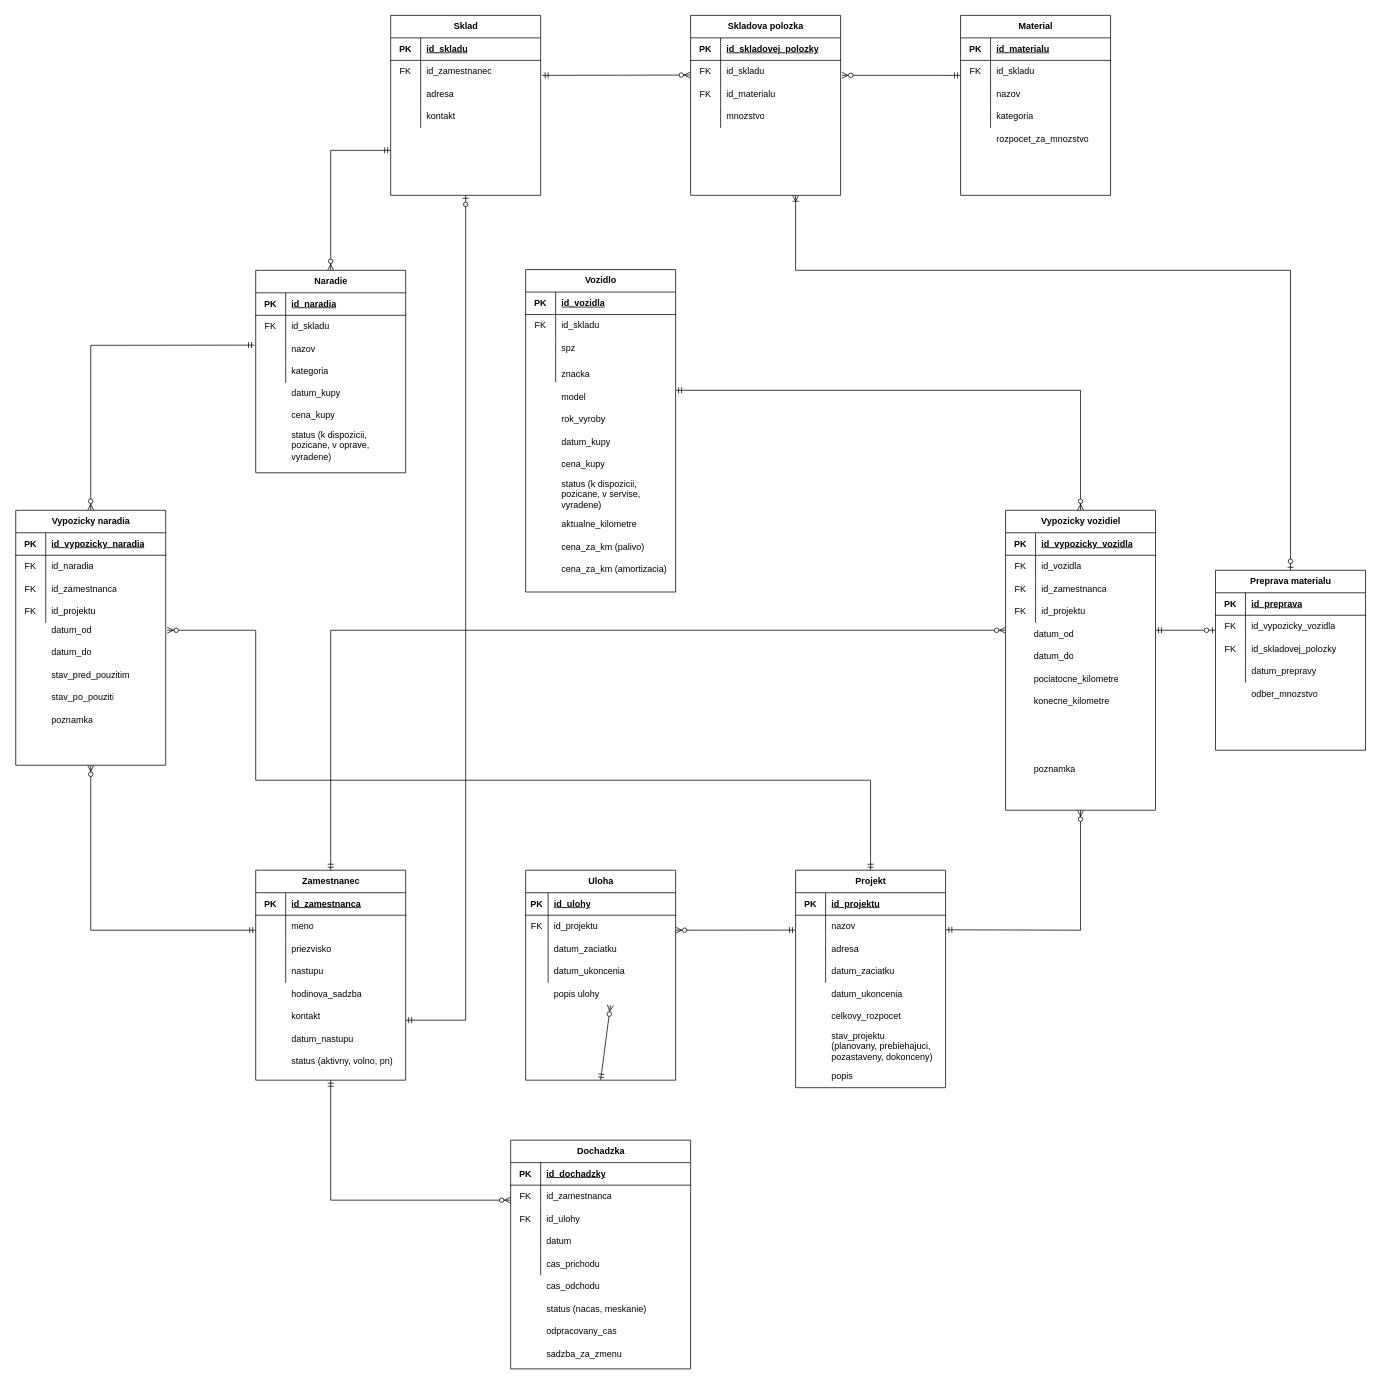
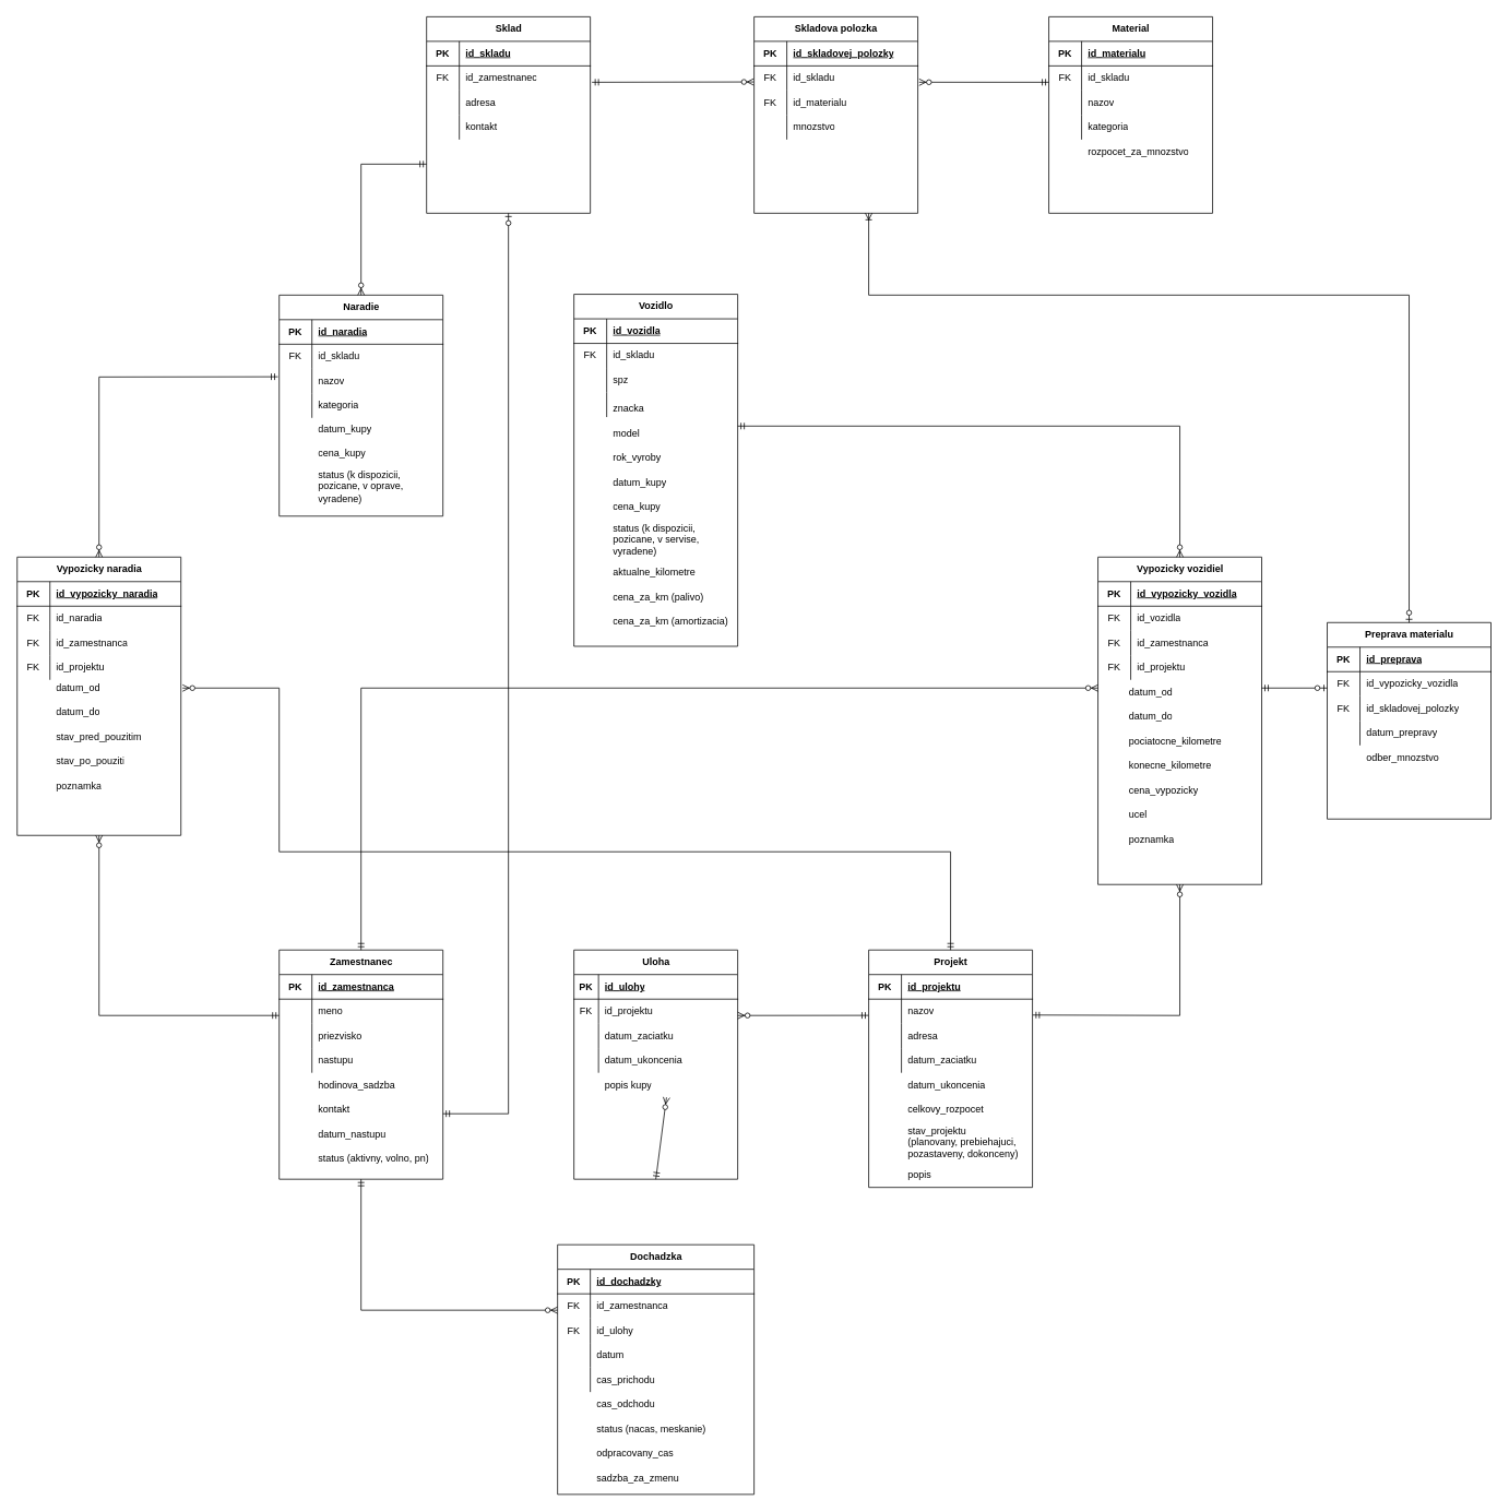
+ <mxCell id="134" value="cena_vypozicky" style="shape=partialRectangle;connectable=0;fillColor=none;top=0;left=0;bottom=0;right=0;align=left;spacingLeft=6;overflow=hidden;whiteSpace=wrap;html=1;fontFamily=Helvetica;fontSize=12;" parent="1" vertex="1"><mxGeometry x="1370" y="950" width="160" height="30" as="geometry"><mxRectangle width="160" height="30" as="alternateBounds" /></mxGeometry></mxCell>
+ <mxCell id="135" value="ucel" style="shape=partialRectangle;connectable=0;fillColor=none;top=0;left=0;bottom=0;right=0;align=left;spacingLeft=6;overflow=hidden;whiteSpace=wrap;html=1;fontFamily=Helvetica;fontSize=12;" parent="1" vertex="1"><mxGeometry x="1370" y="980" width="160" height="30" as="geometry"><mxRectangle width="160" height="30" as="alternateBounds" /></mxGeometry></mxCell>
- <mxCell id="154" value="popis ulohy" style="shape=partialRectangle;connectable=0;fillColor=none;top=0;left=0;bottom=0;right=0;align=left;spacingLeft=6;overflow=hidden;whiteSpace=wrap;html=1;" parent="1" vertex="1"><mxGeometry x="730" y="1310" width="170" height="30" as="geometry"><mxRectangle width="170" height="30" as="alternateBounds" /></mxGeometry></mxCell>
+ <mxCell id="154" value="popis kupy" style="shape=partialRectangle;connectable=0;fillColor=none;top=0;left=0;bottom=0;right=0;align=left;spacingLeft=6;overflow=hidden;whiteSpace=wrap;html=1;" parent="1" vertex="1"><mxGeometry x="730" y="1310" width="170" height="30" as="geometry"><mxRectangle width="170" height="30" as="alternateBounds" /></mxGeometry></mxCell>
